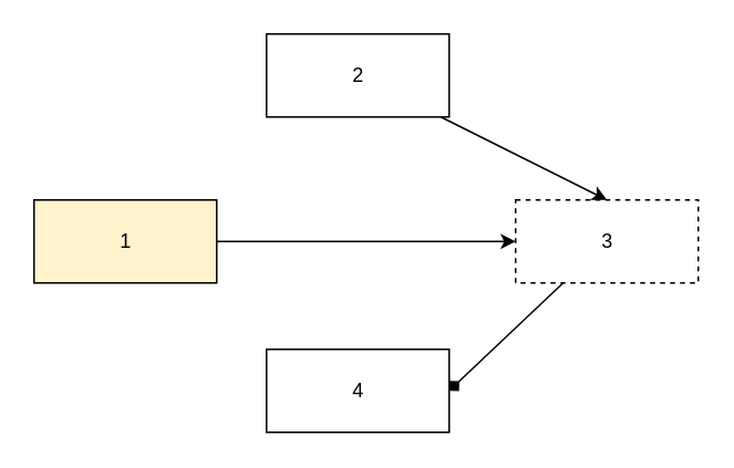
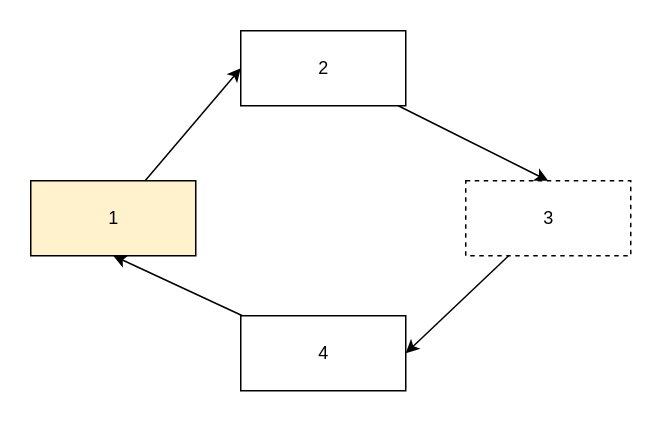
- <mxCell id="8" style="edgeStyle=none;html=1;" edge="1" parent="1" source="9" target="5"><mxGeometry relative="1" as="geometry" /></mxCell>
+ <mxCell id="8" style="edgeStyle=none;html=1;entryX=0;entryY=0.5;entryDx=0;entryDy=0;" edge="1" parent="1" source="9" target="7"><mxGeometry relative="1" as="geometry" /></mxCell>
+ <mxCell id="2" style="edgeStyle=none;html=1;entryX=0.5;entryY=1;entryDx=0;entryDy=0;" edge="1" parent="1" source="3" target="9"><mxGeometry relative="1" as="geometry" /></mxCell>
- <mxCell id="4" style="edgeStyle=none;html=1;entryX=1;entryY=0.5;entryDx=0;entryDy=0;endArrow=diamond;" edge="1" parent="1" source="5" target="3"><mxGeometry relative="1" as="geometry" /></mxCell>
+ <mxCell id="4" style="edgeStyle=none;html=1;entryX=1;entryY=0.5;entryDx=0;entryDy=0;" edge="1" parent="1" source="5" target="3"><mxGeometry relative="1" as="geometry" /></mxCell>
